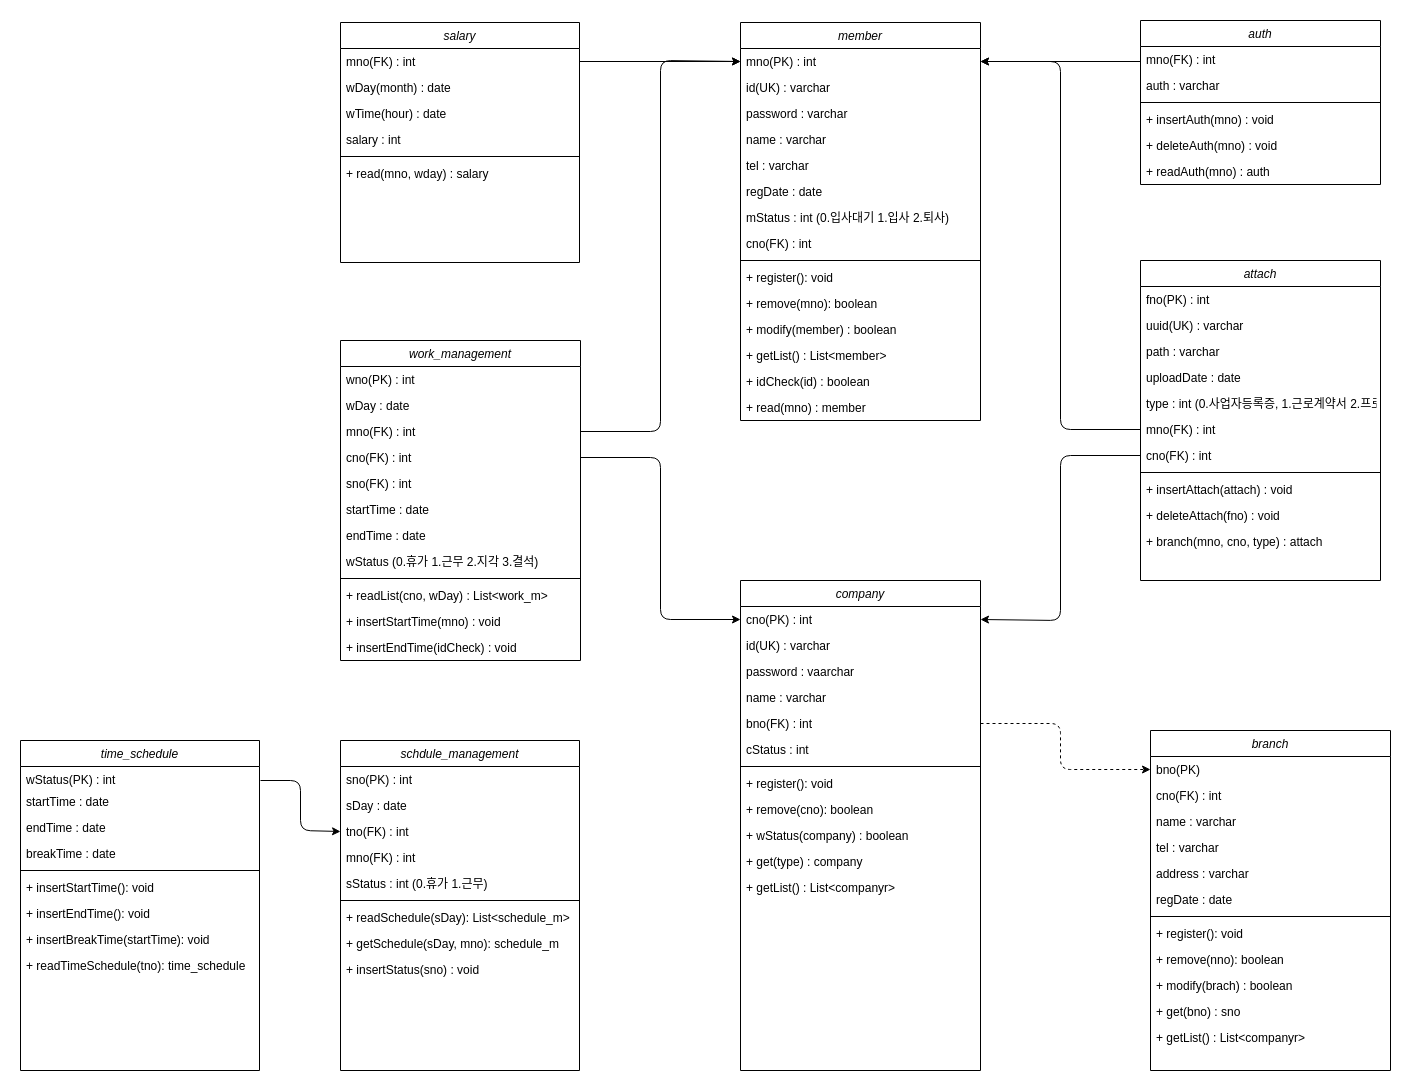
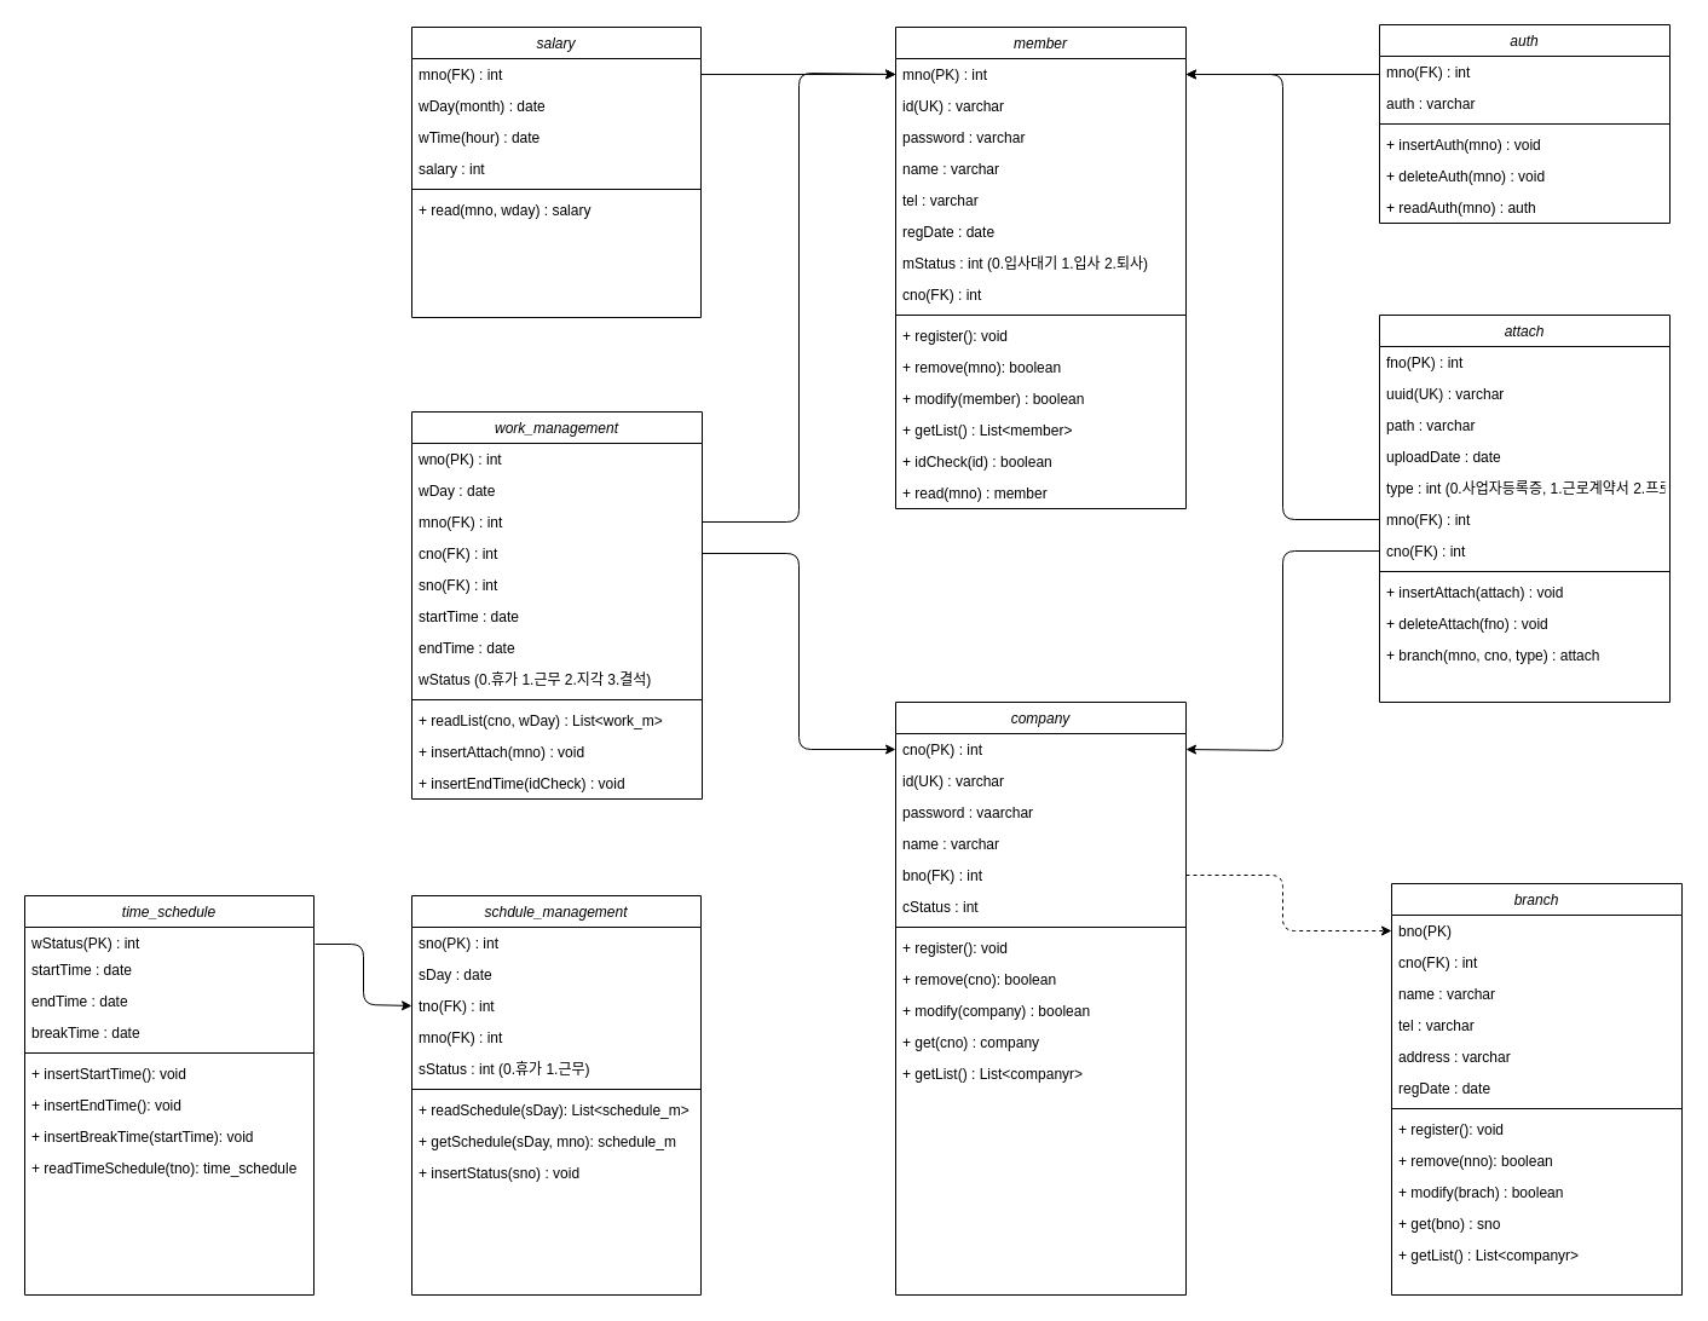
- <mxCell id="48" value="+ insertStartTime(mno) : void" style="text;strokeColor=none;fillColor=none;align=left;verticalAlign=top;spacingLeft=4;spacingRight=4;overflow=hidden;rotatable=0;points=[[0,0.5],[1,0.5]];portConstraint=eastwest;" parent="37" vertex="1"><mxGeometry y="268" width="240" height="26" as="geometry" /></mxCell>
+ <mxCell id="48" value="+ insertAttach(mno) : void" style="text;strokeColor=none;fillColor=none;align=left;verticalAlign=top;spacingLeft=4;spacingRight=4;overflow=hidden;rotatable=0;points=[[0,0.5],[1,0.5]];portConstraint=eastwest;" parent="37" vertex="1"><mxGeometry y="268" width="240" height="26" as="geometry" /></mxCell>
- <mxCell id="87" value="+ wStatus(company) : boolean" style="text;strokeColor=none;fillColor=none;align=left;verticalAlign=top;spacingLeft=4;spacingRight=4;overflow=hidden;rotatable=0;points=[[0,0.5],[1,0.5]];portConstraint=eastwest;" parent="77" vertex="1"><mxGeometry y="242" width="240" height="26" as="geometry" /></mxCell>
+ <mxCell id="87" value="+ modify(company) : boolean" style="text;strokeColor=none;fillColor=none;align=left;verticalAlign=top;spacingLeft=4;spacingRight=4;overflow=hidden;rotatable=0;points=[[0,0.5],[1,0.5]];portConstraint=eastwest;" parent="77" vertex="1"><mxGeometry y="242" width="240" height="26" as="geometry" /></mxCell>
- <mxCell id="88" value="+ get(type) : company" style="text;strokeColor=none;fillColor=none;align=left;verticalAlign=top;spacingLeft=4;spacingRight=4;overflow=hidden;rotatable=0;points=[[0,0.5],[1,0.5]];portConstraint=eastwest;" parent="77" vertex="1"><mxGeometry y="268" width="240" height="26" as="geometry" /></mxCell>
+ <mxCell id="88" value="+ get(cno) : company" style="text;strokeColor=none;fillColor=none;align=left;verticalAlign=top;spacingLeft=4;spacingRight=4;overflow=hidden;rotatable=0;points=[[0,0.5],[1,0.5]];portConstraint=eastwest;" parent="77" vertex="1"><mxGeometry y="268" width="240" height="26" as="geometry" /></mxCell>
